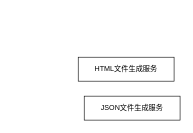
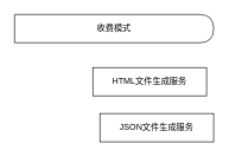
+ <mxCell id="2" value="收费模式" style="shape=delay;whiteSpace=wrap;html=1;" vertex="1" parent="1"><mxGeometry y="20" width="280" height="40" as="geometry" x="20" /></mxCell>
